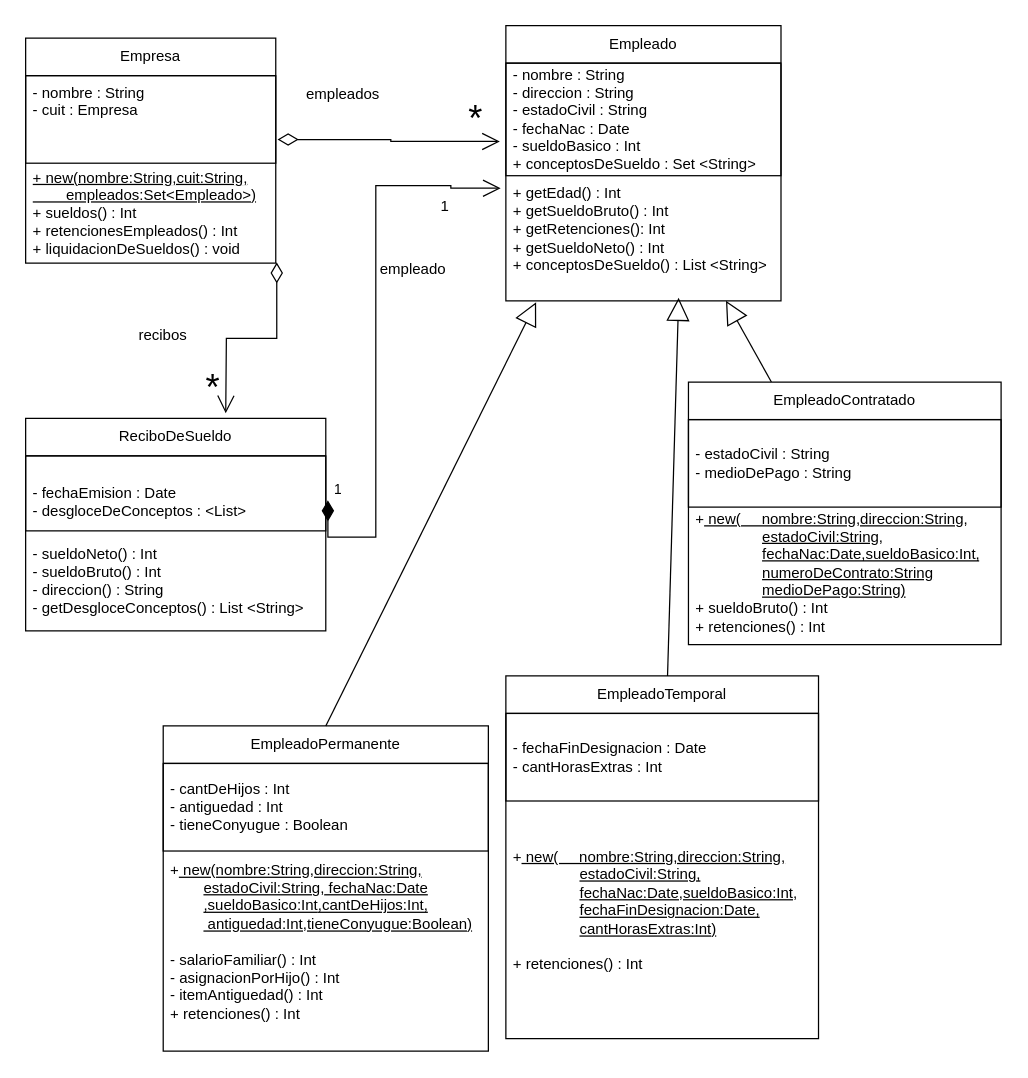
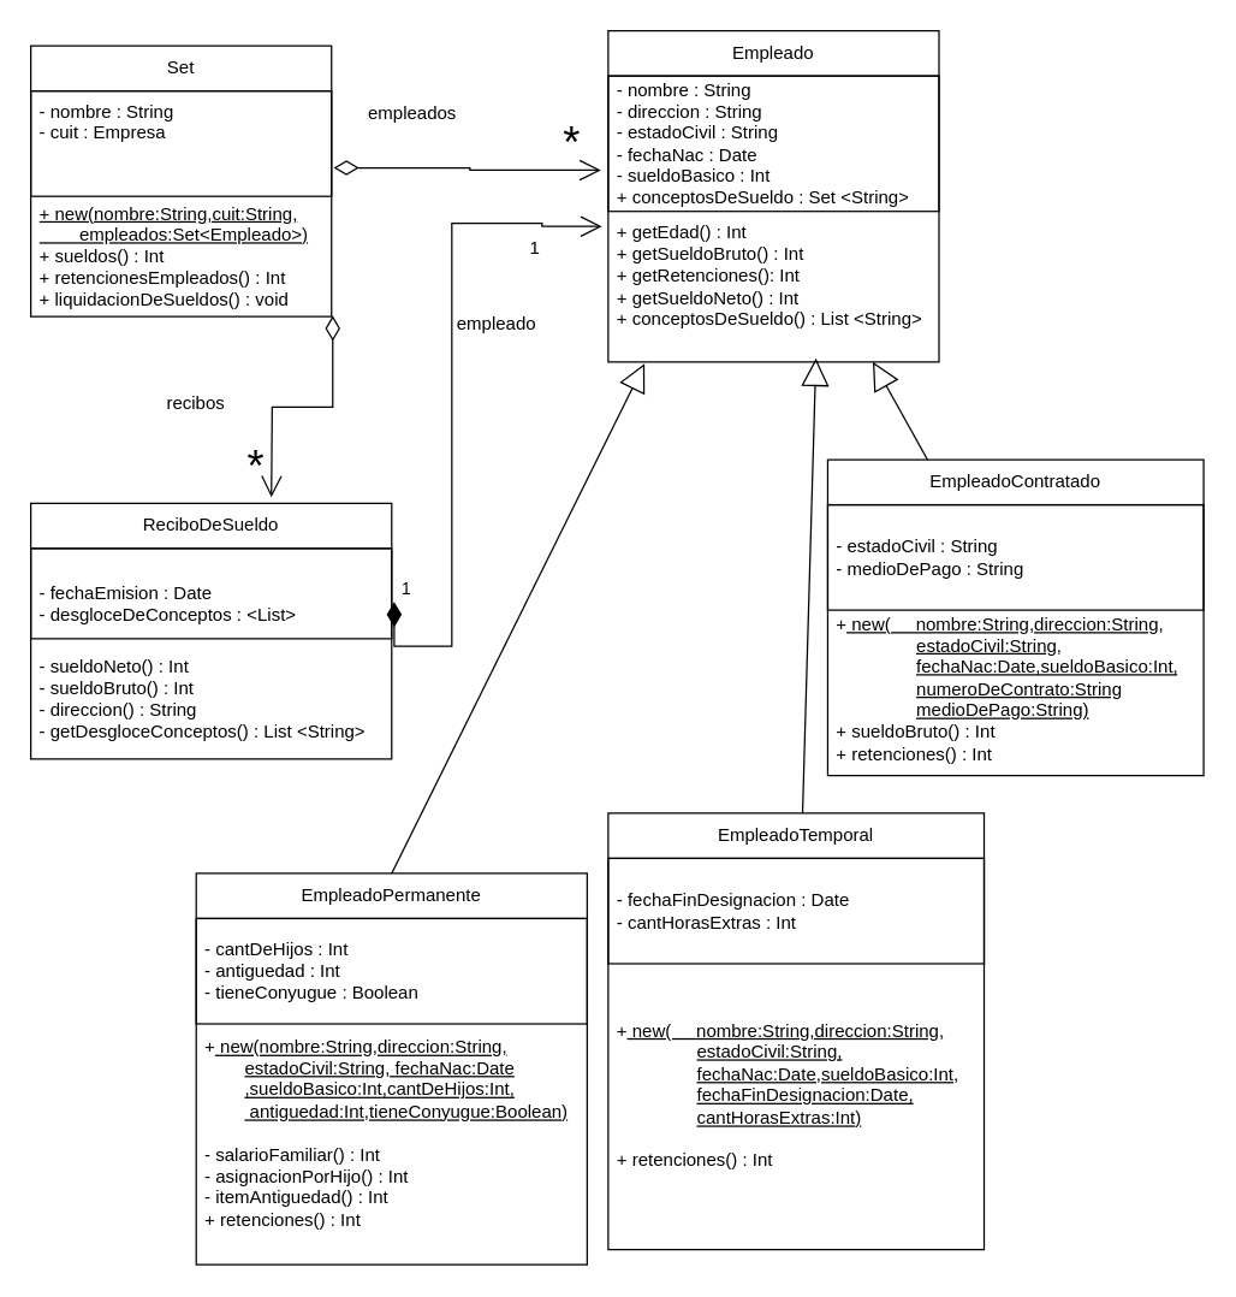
- <mxCell id="2" value="Empresa" style="swimlane;fontStyle=0;childLayout=stackLayout;horizontal=1;startSize=30;horizontalStack=0;resizeParent=1;resizeParentMax=0;resizeLast=0;collapsible=1;marginBottom=0;whiteSpace=wrap;html=1;" parent="1" vertex="1"><mxGeometry x="20" y="30" width="200" height="180" as="geometry" /></mxCell>
+ <mxCell id="2" value="Set" style="swimlane;fontStyle=0;childLayout=stackLayout;horizontal=1;startSize=30;horizontalStack=0;resizeParent=1;resizeParentMax=0;resizeLast=0;collapsible=1;marginBottom=0;whiteSpace=wrap;html=1;" parent="1" vertex="1"><mxGeometry x="20" y="30" width="200" height="180" as="geometry" /></mxCell>
